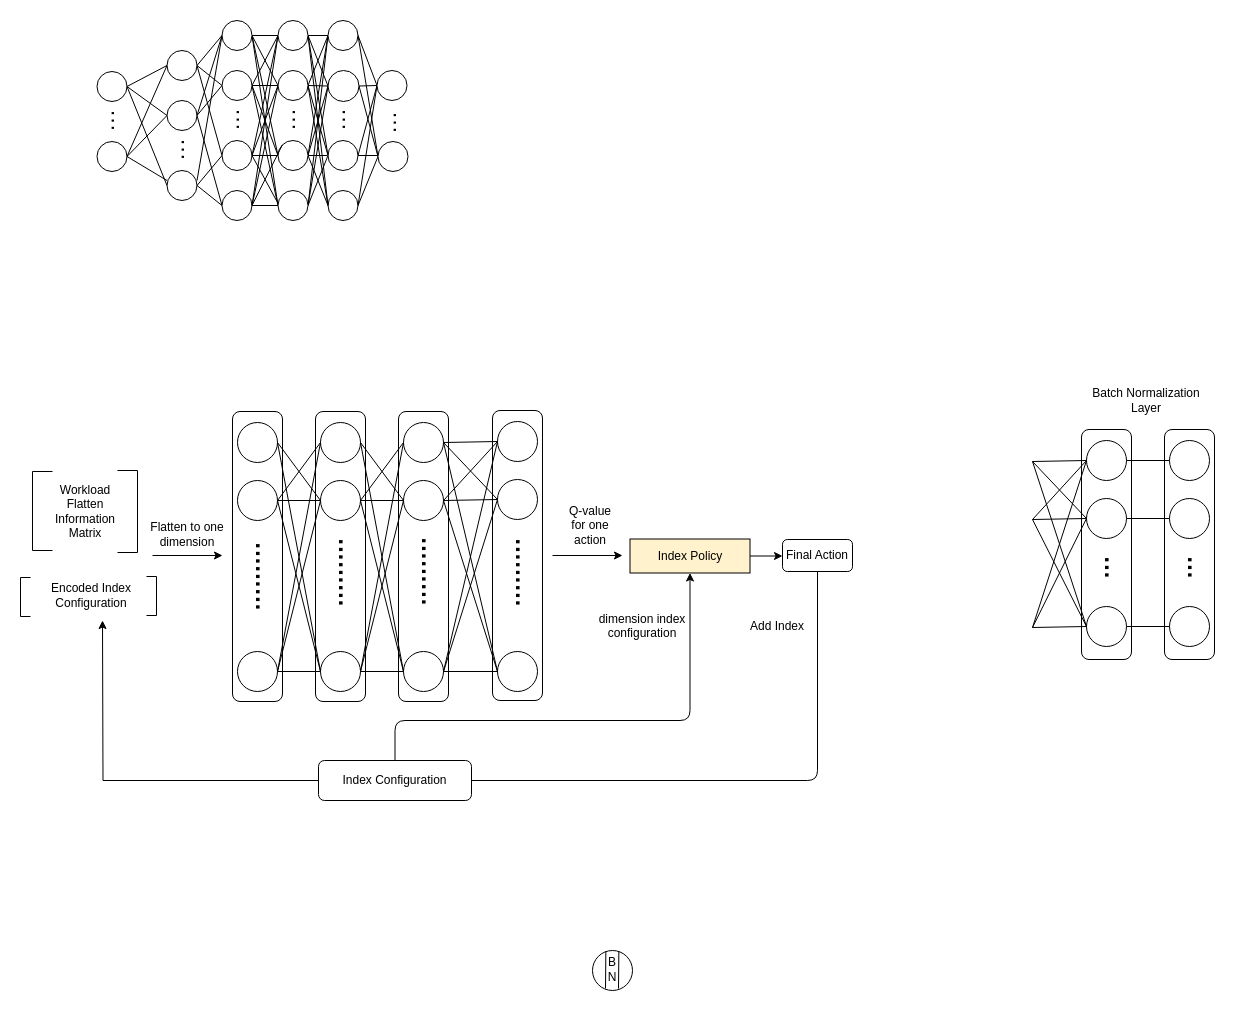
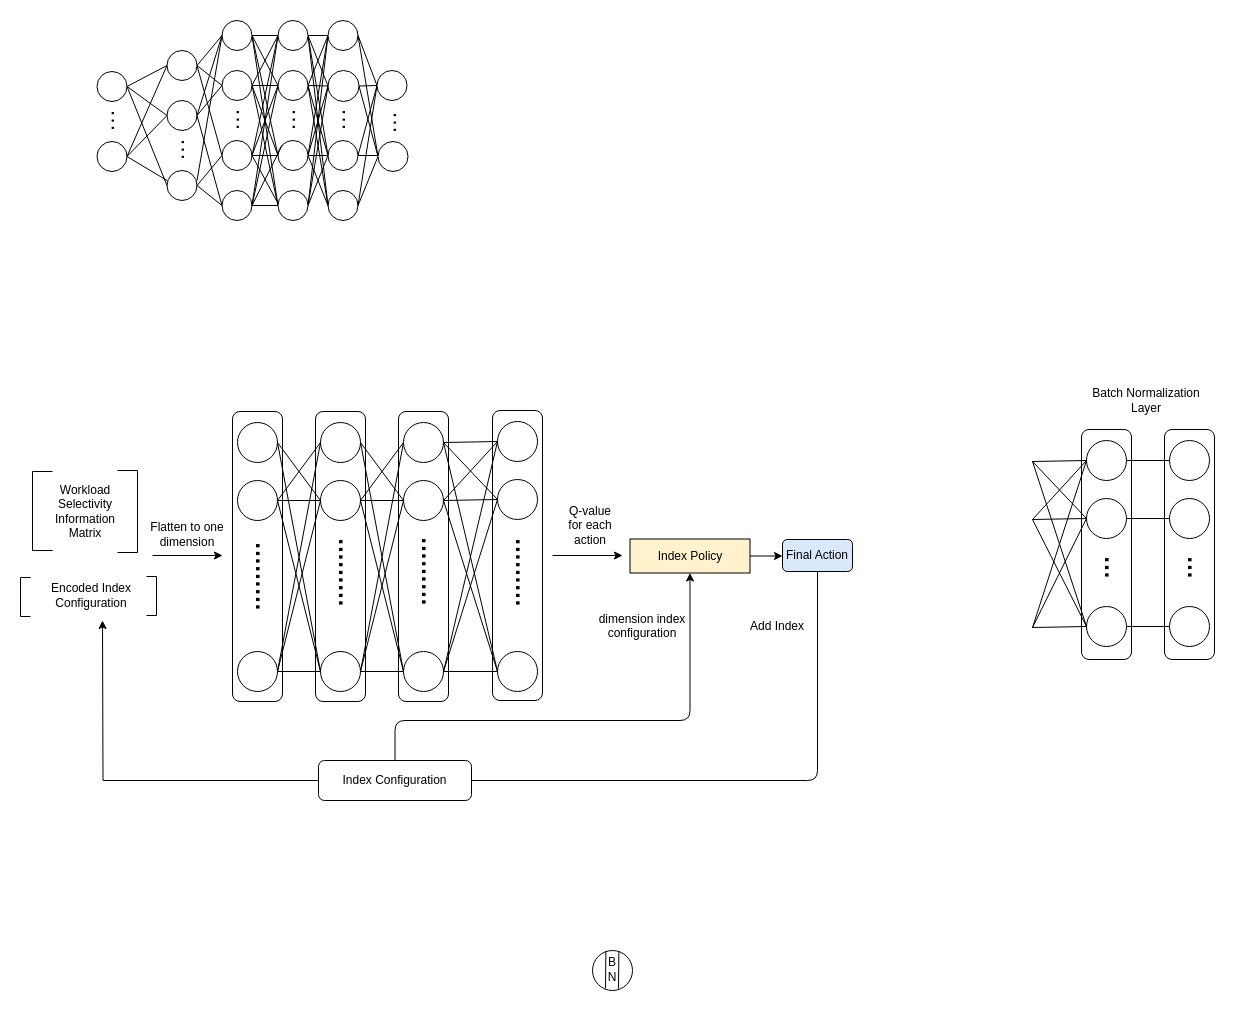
- <mxCell id="141" value="Workload Flatten Information Matrix" style="text;html=1;strokeColor=none;fillColor=none;align=center;verticalAlign=middle;whiteSpace=wrap;rounded=0;direction=south;" vertex="1" parent="1"><mxGeometry x="74.5" y="490.5" width="20" height="40" as="geometry" /></mxCell>
+ <mxCell id="141" value="Workload Selectivity Information Matrix" style="text;html=1;strokeColor=none;fillColor=none;align=center;verticalAlign=middle;whiteSpace=wrap;rounded=0;direction=south;" vertex="1" parent="1"><mxGeometry x="74.5" y="490.5" width="20" height="40" as="geometry" /></mxCell>
- <mxCell id="176" value="Q-value for one action" style="text;html=1;strokeColor=none;fillColor=none;align=center;verticalAlign=middle;whiteSpace=wrap;rounded=0;" vertex="1" parent="1"><mxGeometry x="562" y="514.5" width="56" height="20" as="geometry" /></mxCell>
+ <mxCell id="176" value="Q-value for each action" style="text;html=1;strokeColor=none;fillColor=none;align=center;verticalAlign=middle;whiteSpace=wrap;rounded=0;" vertex="1" parent="1"><mxGeometry x="562" y="514.5" width="56" height="20" as="geometry" /></mxCell>
- <mxCell id="181" value="Final Action" style="rounded=1;whiteSpace=wrap;html=1;strokeWidth=1;fillColor=#ffffff;" vertex="1" parent="1"><mxGeometry x="782" y="539" width="70" height="32" as="geometry" /></mxCell>
+ <mxCell id="181" value="Final Action" style="rounded=1;whiteSpace=wrap;html=1;strokeWidth=1;fillColor=#dae8fc;" vertex="1" parent="1"><mxGeometry x="782" y="539" width="70" height="32" as="geometry" /></mxCell>
